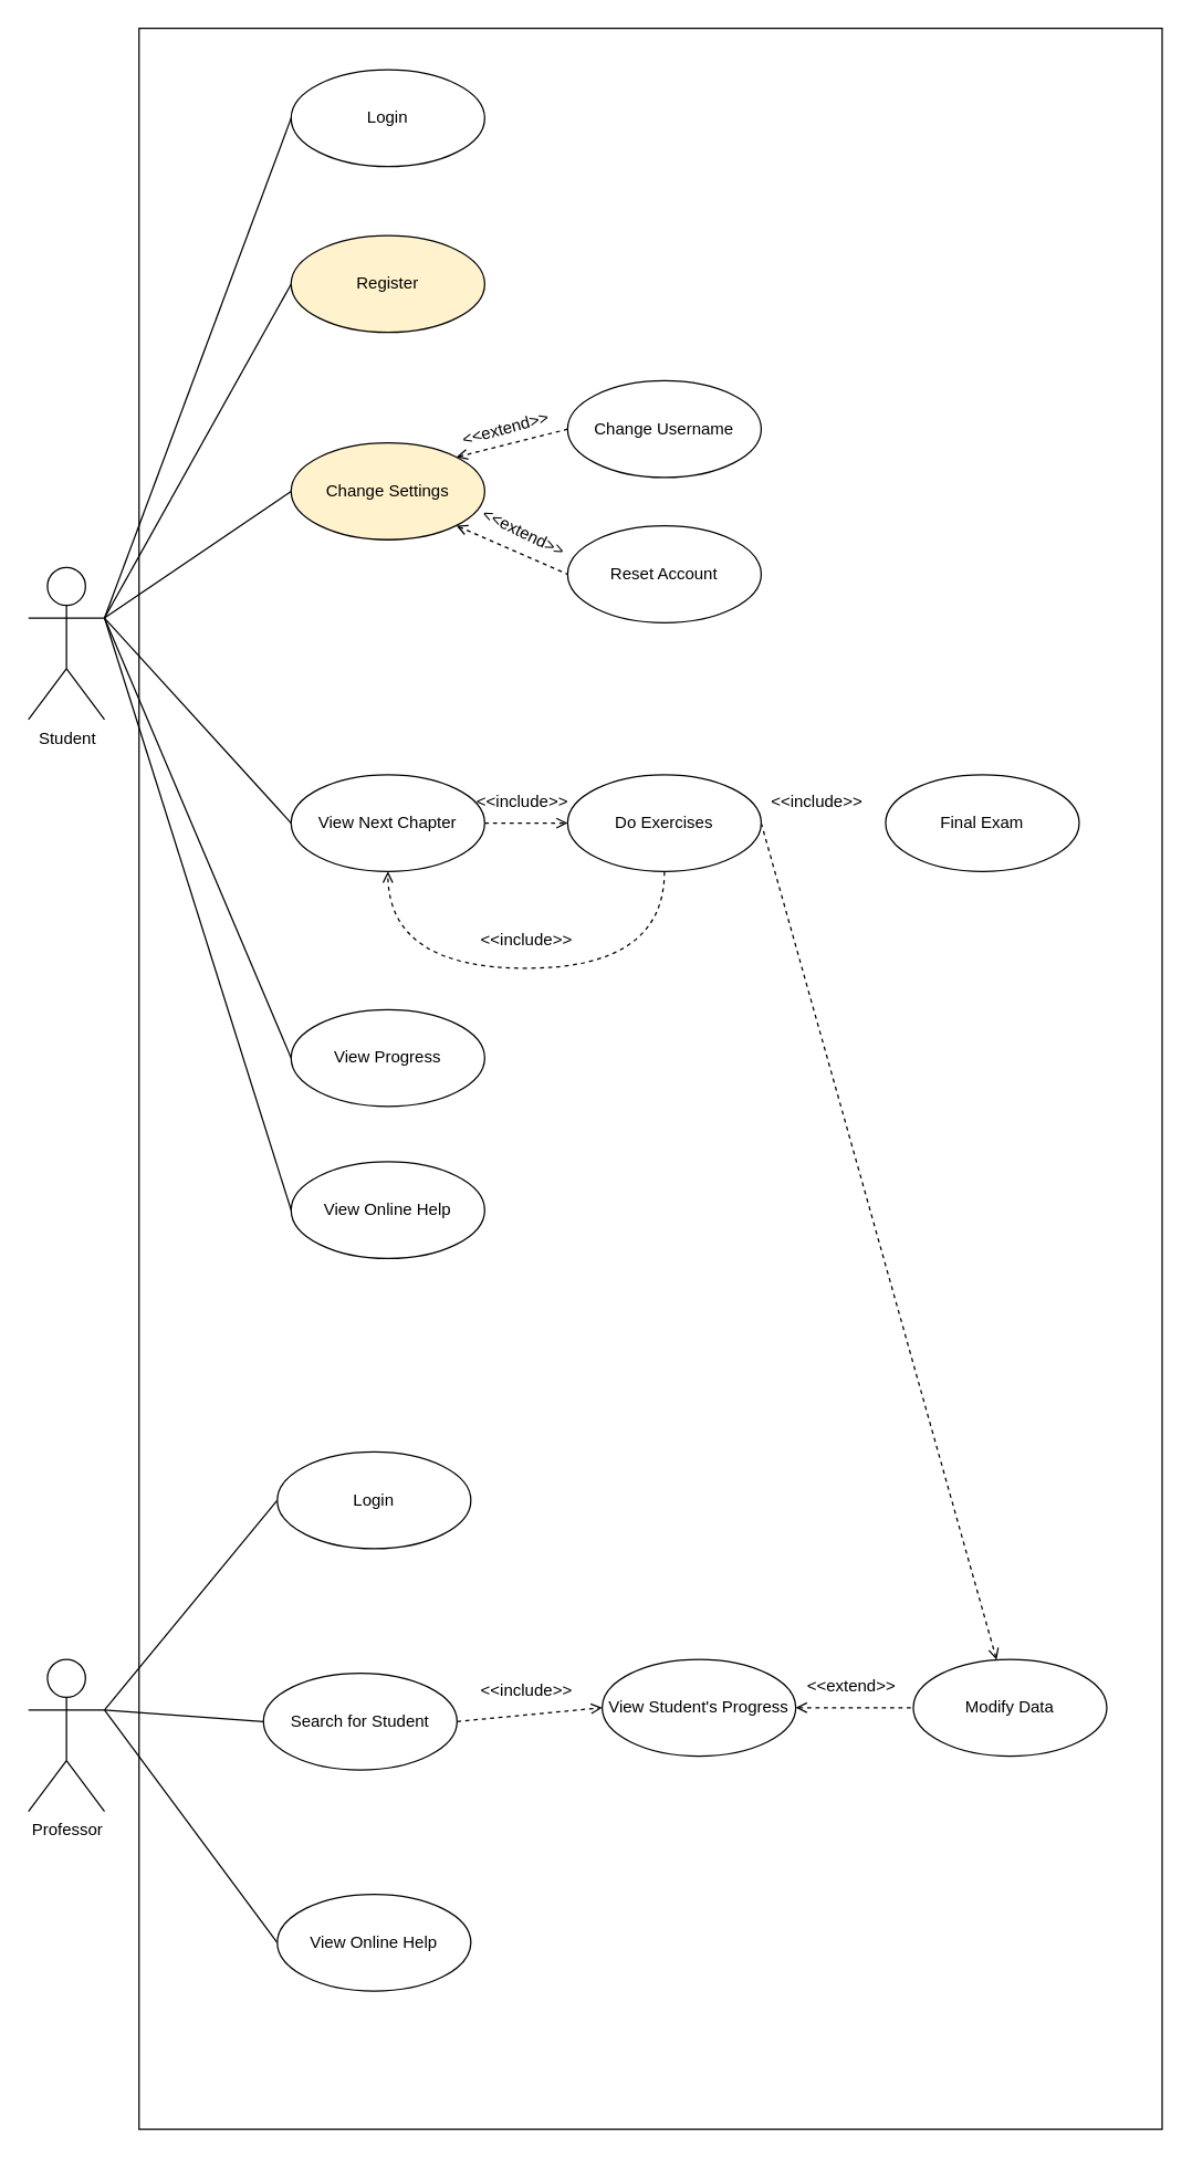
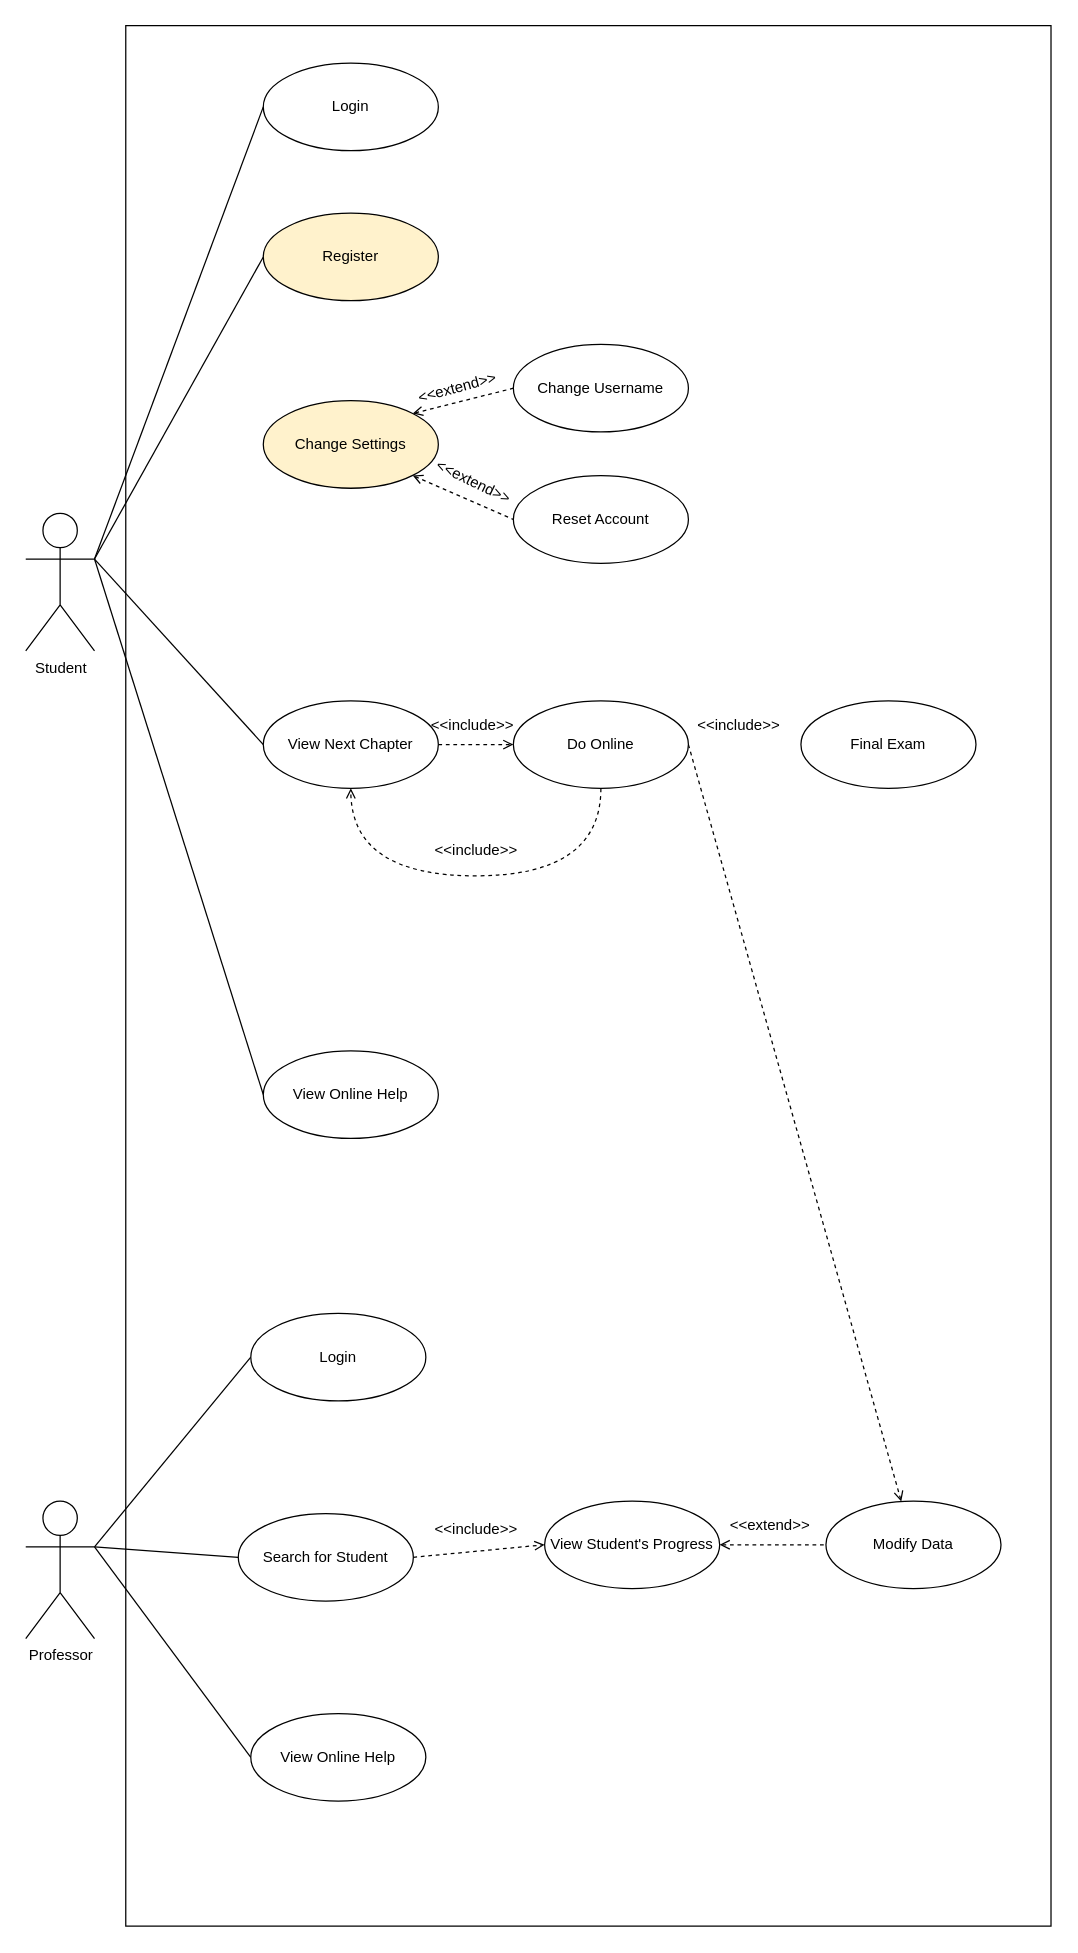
- <mxCell id="8" style="edgeStyle=none;rounded=0;orthogonalLoop=1;jettySize=auto;html=1;exitX=0;exitY=0.5;exitDx=0;exitDy=0;entryX=1;entryY=0.333;entryDx=0;entryDy=0;entryPerimeter=0;endArrow=none;endFill=0;" parent="1" source="11" target="4" edge="1"><mxGeometry relative="1" as="geometry" /></mxCell>
- <mxCell id="23" value="Do Exercises" style="ellipse;whiteSpace=wrap;html=1;" parent="1" vertex="1"><mxGeometry x="410" y="560" width="140" height="70" as="geometry" /></mxCell>
+ <mxCell id="23" value="Do Online" style="ellipse;whiteSpace=wrap;html=1;" parent="1" vertex="1"><mxGeometry x="410" y="560" width="140" height="70" as="geometry" /></mxCell>
- <mxCell id="12" style="edgeStyle=none;rounded=0;orthogonalLoop=1;jettySize=auto;html=1;exitX=0;exitY=0.5;exitDx=0;exitDy=0;entryX=1;entryY=0.333;entryDx=0;entryDy=0;entryPerimeter=0;endArrow=none;endFill=0;" parent="1" source="13" target="4" edge="1"><mxGeometry relative="1" as="geometry" /></mxCell>
- <mxCell id="13" value="View Progress" style="ellipse;whiteSpace=wrap;html=1;" parent="1" vertex="1"><mxGeometry x="210" y="730" width="140" height="70" as="geometry" /></mxCell>
